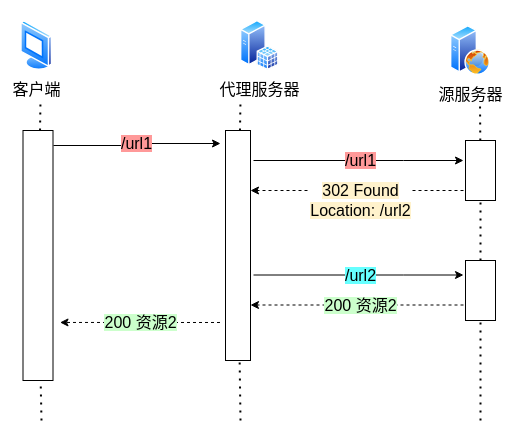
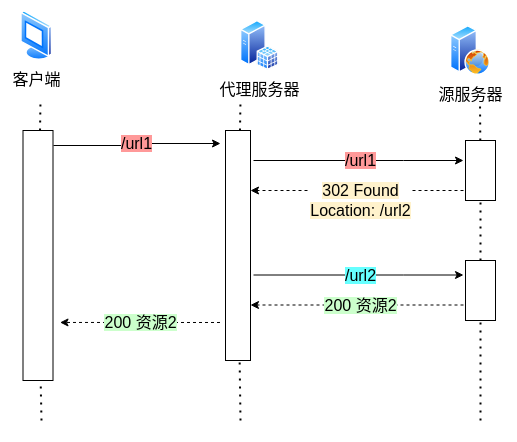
- <mxCell id="4" value="客户端" style="aspect=fixed;perimeter=ellipsePerimeter;html=1;align=center;shadow=0;dashed=0;spacingTop=3;image;image=img/lib/active_directory/vista_terminal.svg;fontSize=16;" vertex="1" parent="1"><mxGeometry x="20" y="20" width="32.5" height="50" as="geometry" /></mxCell>
+ <mxCell id="4" value="客户端" style="aspect=fixed;perimeter=ellipsePerimeter;html=1;align=center;shadow=0;dashed=0;spacingTop=3;image;image=img/lib/active_directory/vista_terminal.svg;fontSize=16;" vertex="1" parent="1"><mxGeometry x="20" y="10" width="32.5" height="50" as="geometry" /></mxCell>
